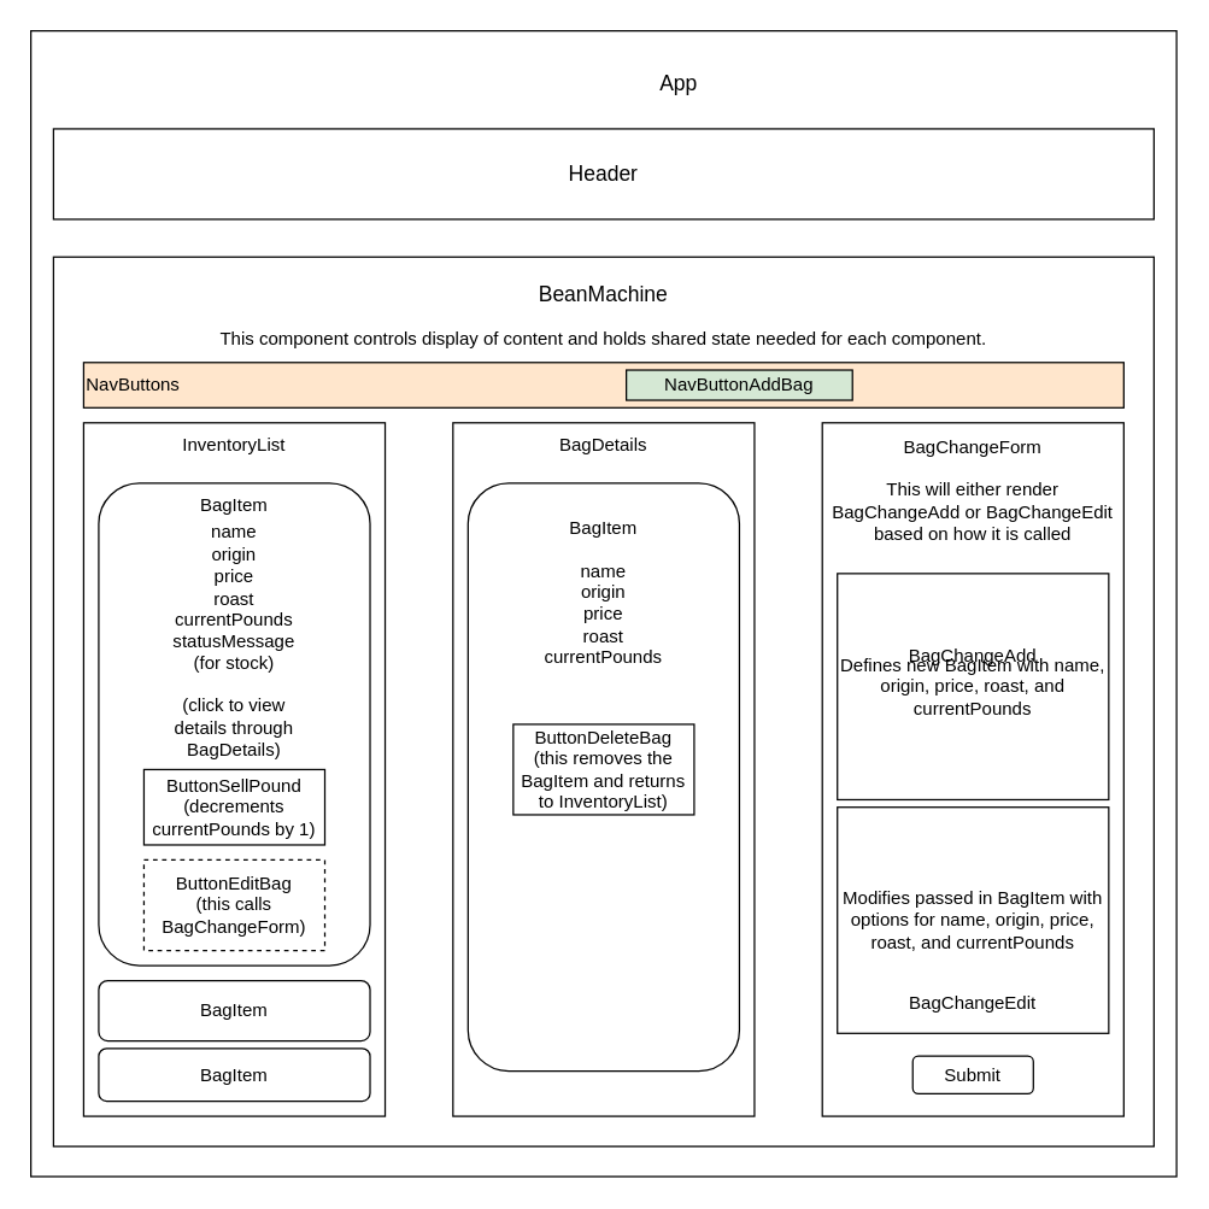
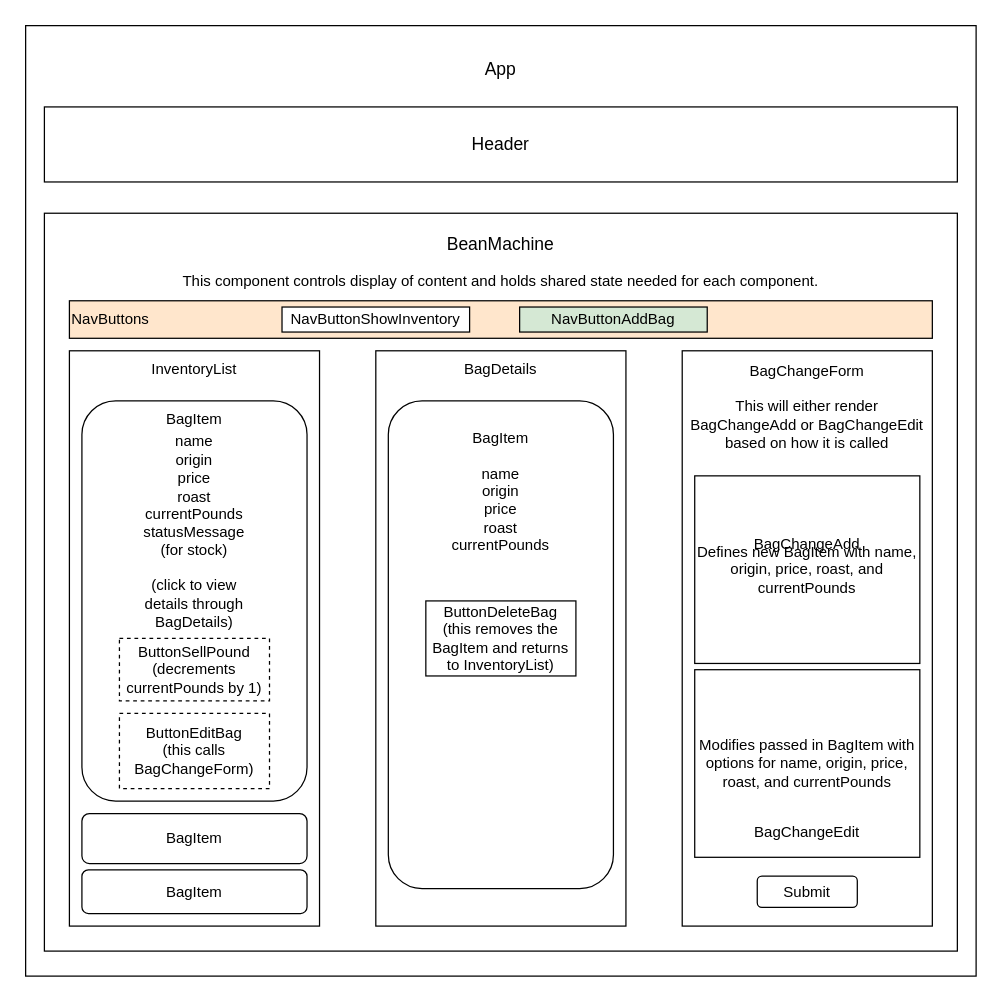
- <mxCell id="3" value="&lt;font style=&quot;font-size: 14px;&quot;&gt;App&lt;/font&gt;" style="text;html=1;strokeColor=none;fillColor=none;align=center;verticalAlign=middle;whiteSpace=wrap;rounded=0;" vertex="1" parent="1"><mxGeometry x="420" y="40" width="60" height="30" as="geometry" /></mxCell>
+ <mxCell id="3" value="&lt;font style=&quot;font-size: 14px;&quot;&gt;App&lt;/font&gt;" style="text;html=1;strokeColor=none;fillColor=none;align=center;verticalAlign=middle;whiteSpace=wrap;rounded=0;" vertex="1" parent="1"><mxGeometry x="370" y="40" width="60" height="30" as="geometry" /></mxCell>
+ <mxCell id="18" value="NavButtonShowInventory" style="rounded=0;whiteSpace=wrap;html=1;" vertex="1" parent="1"><mxGeometry x="225" y="245" width="150" height="20" as="geometry" /></mxCell>
- <mxCell id="23" value="ButtonSellPound&lt;br&gt;(decrements currentPounds by 1)" style="rounded=0;whiteSpace=wrap;html=1;" vertex="1" parent="1"><mxGeometry x="95" y="510" width="120" height="50" as="geometry" /></mxCell>
+ <mxCell id="23" value="ButtonSellPound&lt;br&gt;(decrements currentPounds by 1)" style="rounded=0;whiteSpace=wrap;html=1;dashed=1;" vertex="1" parent="1"><mxGeometry x="95" y="510" width="120" height="50" as="geometry" /></mxCell>
